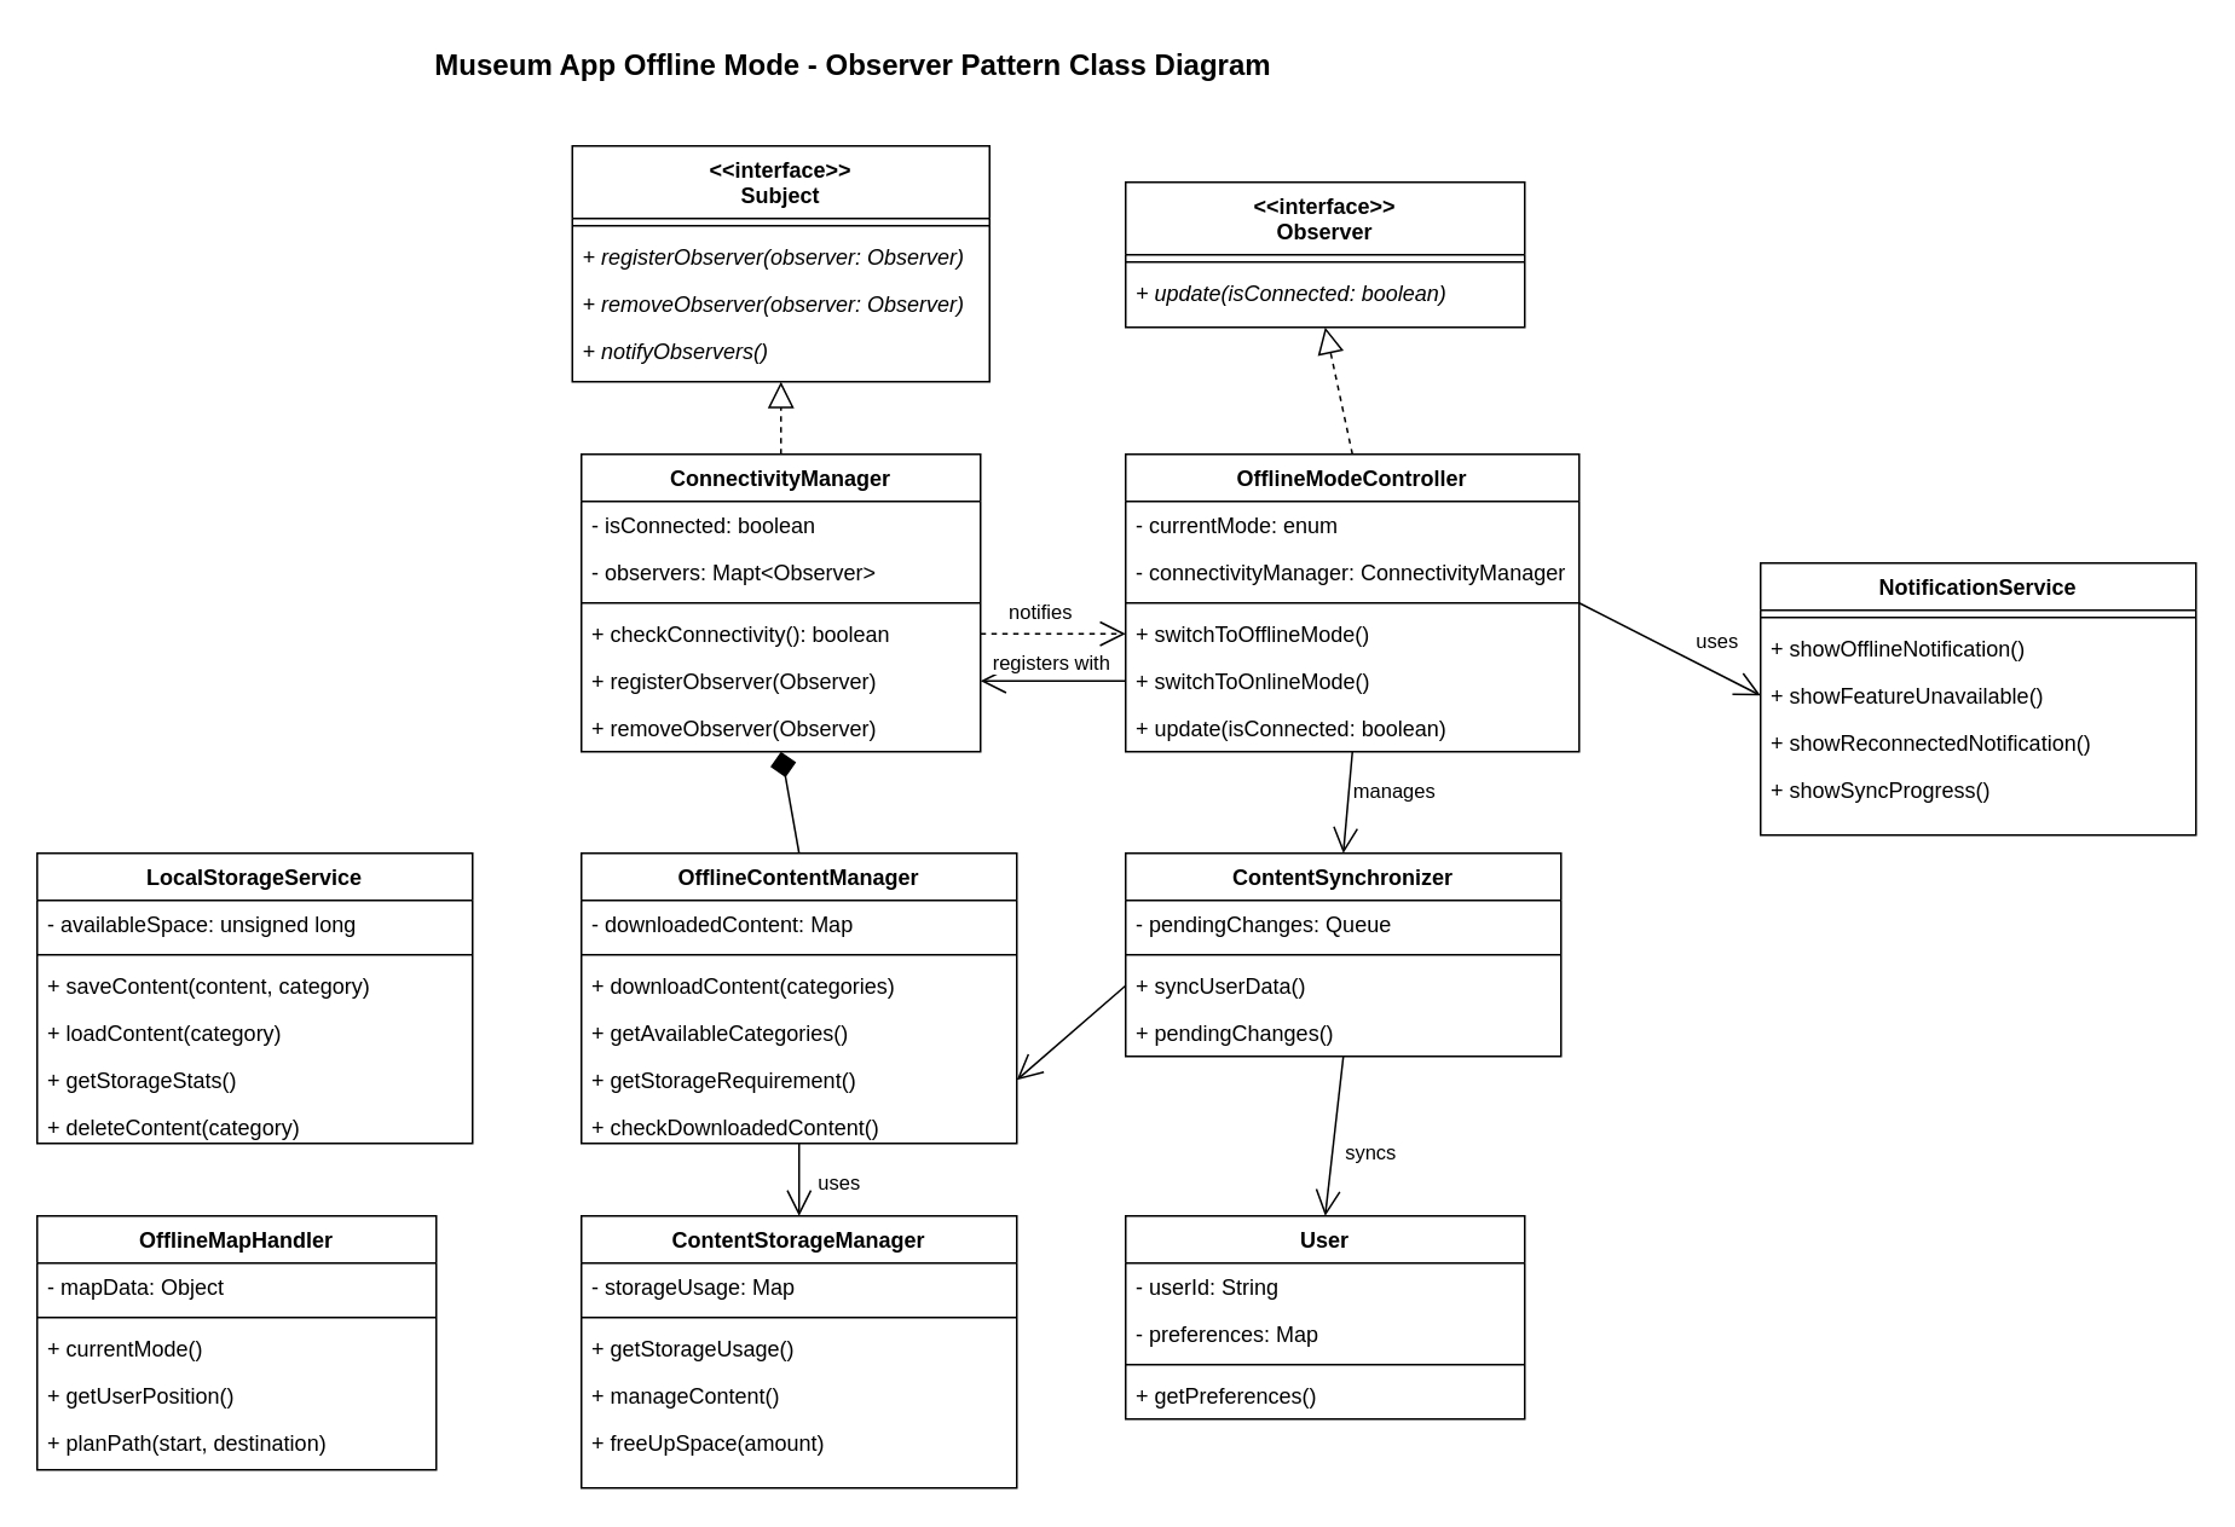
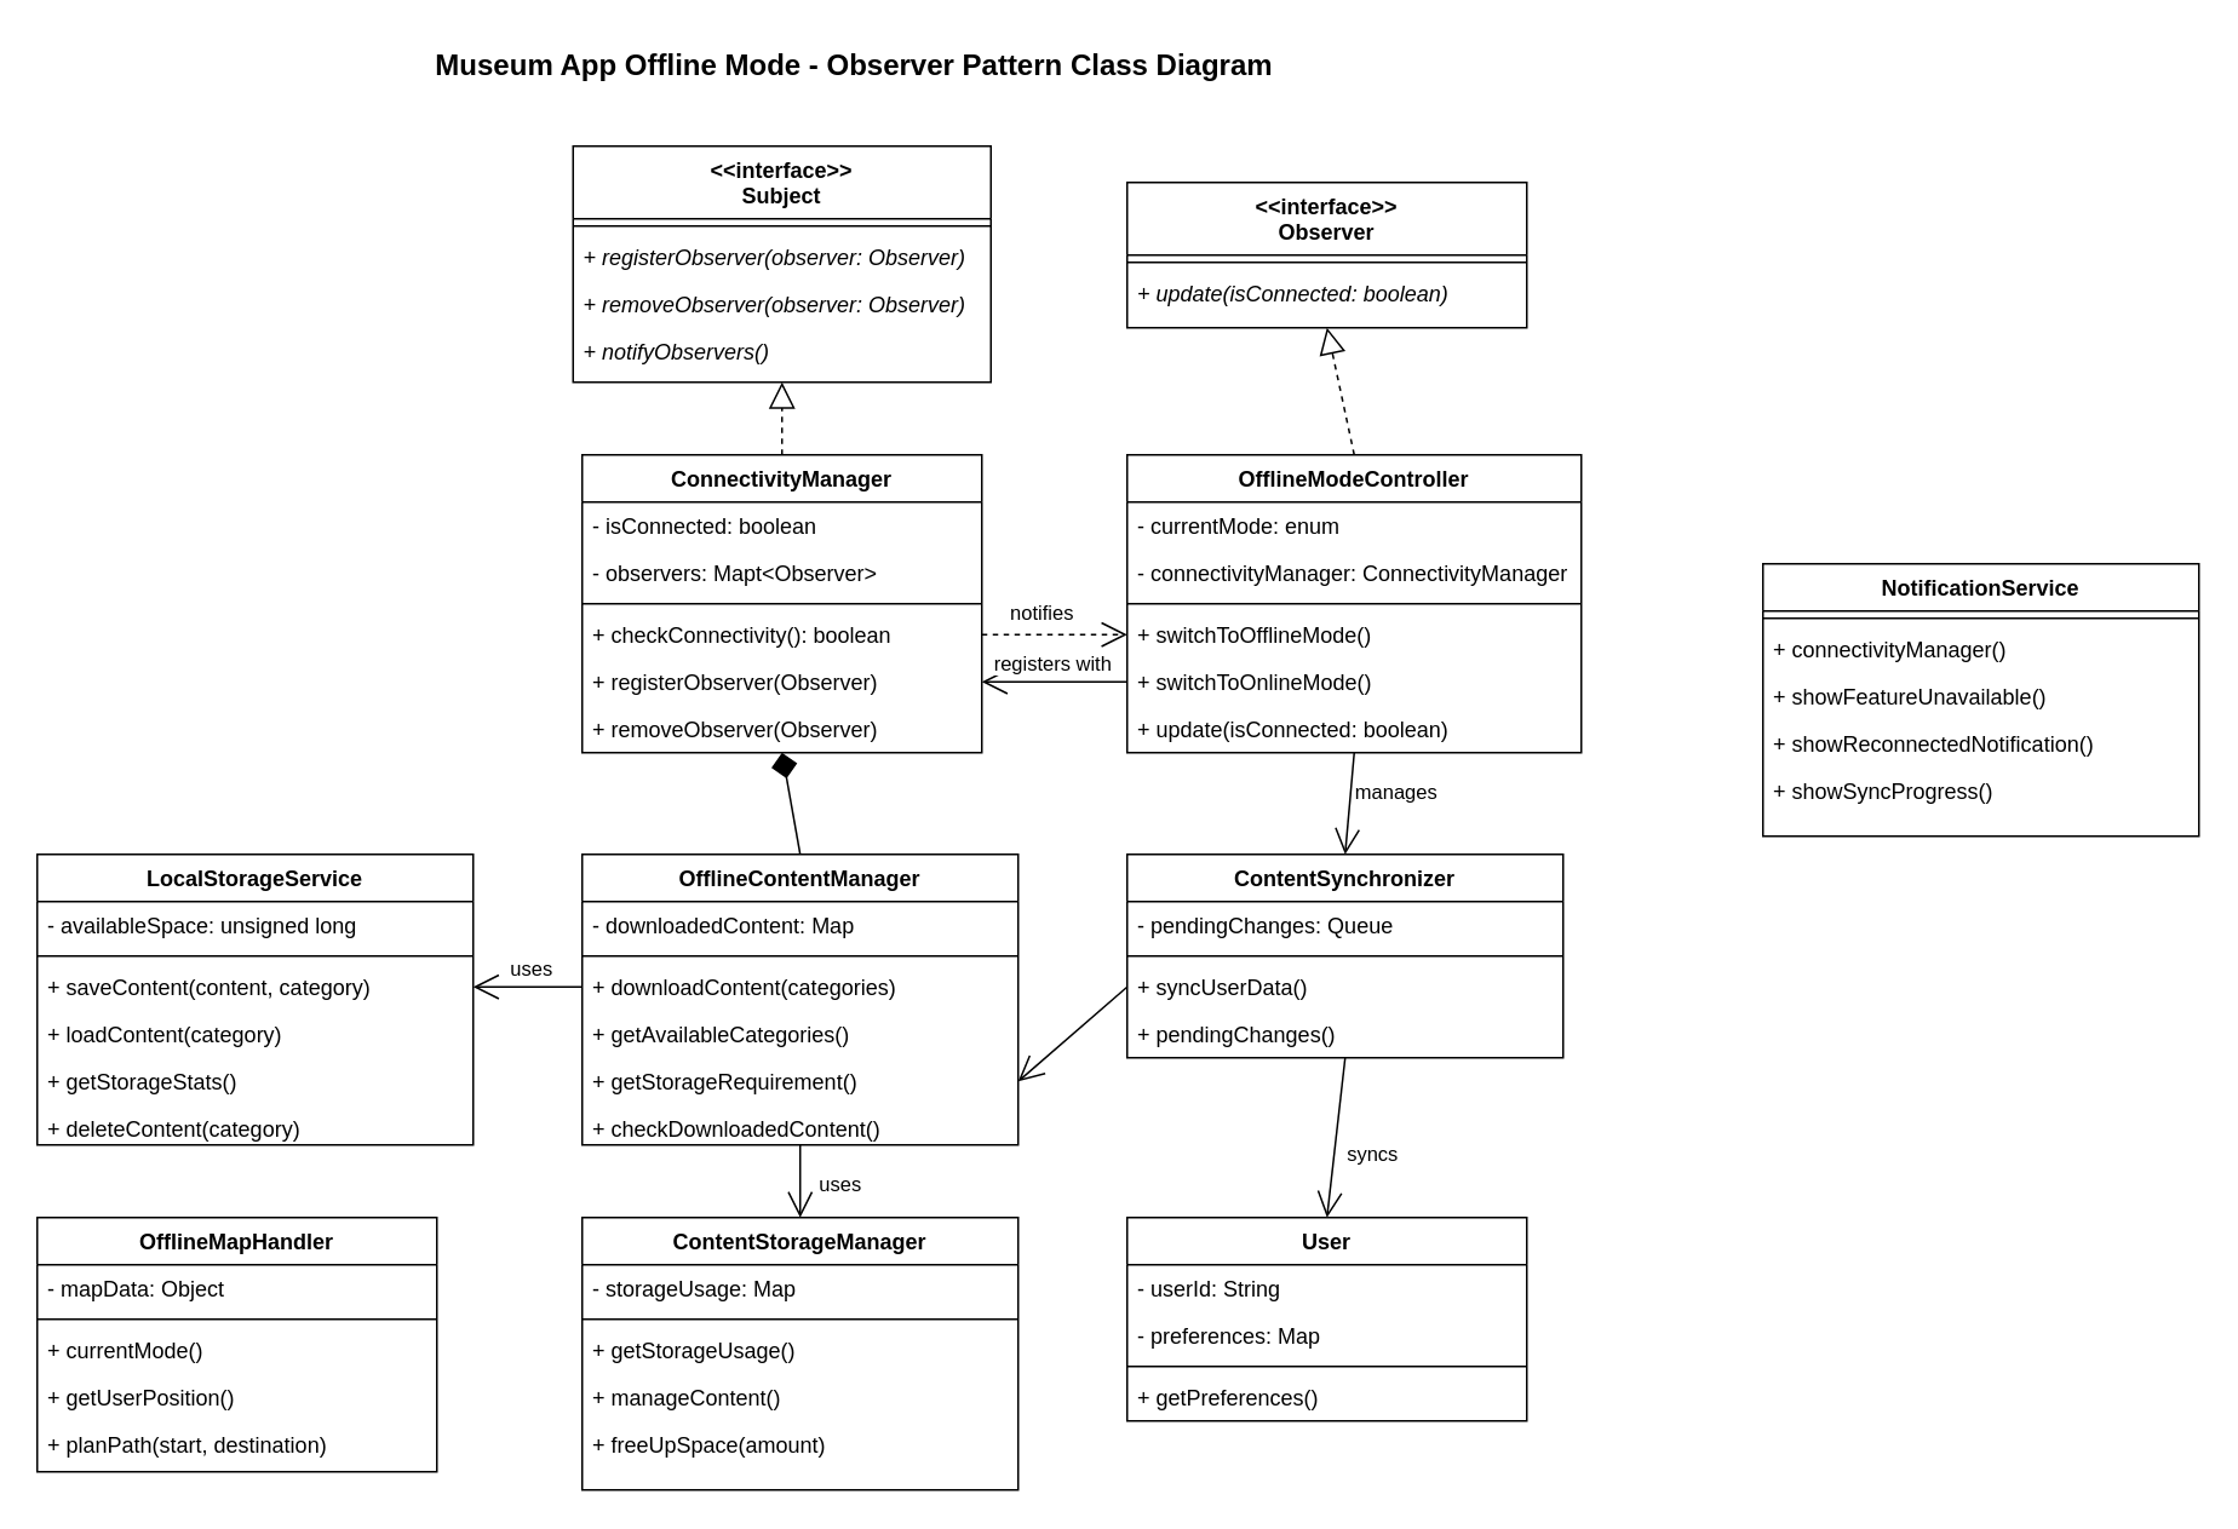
- <mxCell id="71" value="" style="endArrow=open;endSize=12;html=1;rounded=0;exitX=1;exitY=0.5;exitDx=0;exitDy=0;entryX=0;entryY=0.5;entryDx=0;entryDy=0;" parent="1" source="18" target="47" edge="1"><mxGeometry width="160" relative="1" as="geometry"><mxPoint x="360" y="400" as="sourcePoint" /><mxPoint x="520" y="400" as="targetPoint" /></mxGeometry></mxCell>
- <mxCell id="72" value="uses" style="edgeLabel;html=1;align=center;verticalAlign=middle;resizable=0;points=[];" parent="71" vertex="1" connectable="0"><mxGeometry x="0.3" y="1" relative="1" as="geometry"><mxPoint x="10" y="-12" as="offset" /></mxGeometry></mxCell>
- <mxCell id="46" value="+ showOfflineNotification()" style="text;strokeColor=none;fillColor=none;align=left;verticalAlign=top;spacingLeft=4;spacingRight=4;overflow=hidden;rotatable=0;points=[[0,0.5],[1,0.5]];portConstraint=eastwest;" parent="44" vertex="1"><mxGeometry y="34" width="240" height="26" as="geometry" /></mxCell>
+ <mxCell id="46" value="+ connectivityManager()" style="text;strokeColor=none;fillColor=none;align=left;verticalAlign=top;spacingLeft=4;spacingRight=4;overflow=hidden;rotatable=0;points=[[0,0.5],[1,0.5]];portConstraint=eastwest;" parent="44" vertex="1"><mxGeometry y="34" width="240" height="26" as="geometry" /></mxCell>
+ <mxCell id="78" value="" style="endArrow=open;endSize=12;html=1;rounded=0;exitX=0;exitY=0.5;exitDx=0;exitDy=0;entryX=1;entryY=0.5;entryDx=0;entryDy=0;" parent="1" source="28" target="40" edge="1"><mxGeometry width="160" relative="1" as="geometry"><mxPoint x="360" y="400" as="sourcePoint" /><mxPoint x="520" y="400" as="targetPoint" /></mxGeometry></mxCell>
+ <mxCell id="79" value="uses" style="edgeLabel;html=1;align=center;verticalAlign=middle;resizable=0;points=[];" parent="78" vertex="1" connectable="0"><mxGeometry x="0.3" y="1" relative="1" as="geometry"><mxPoint x="10" y="-12" as="offset" /></mxGeometry></mxCell>
